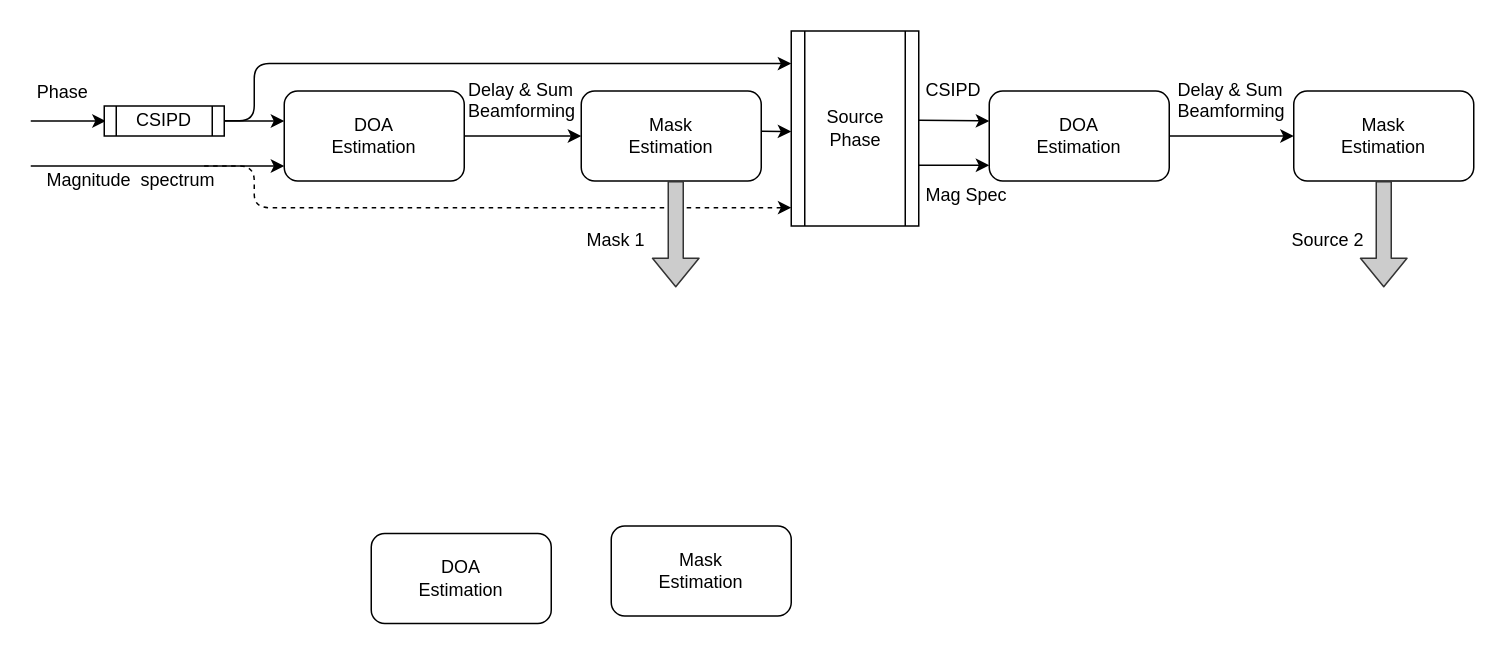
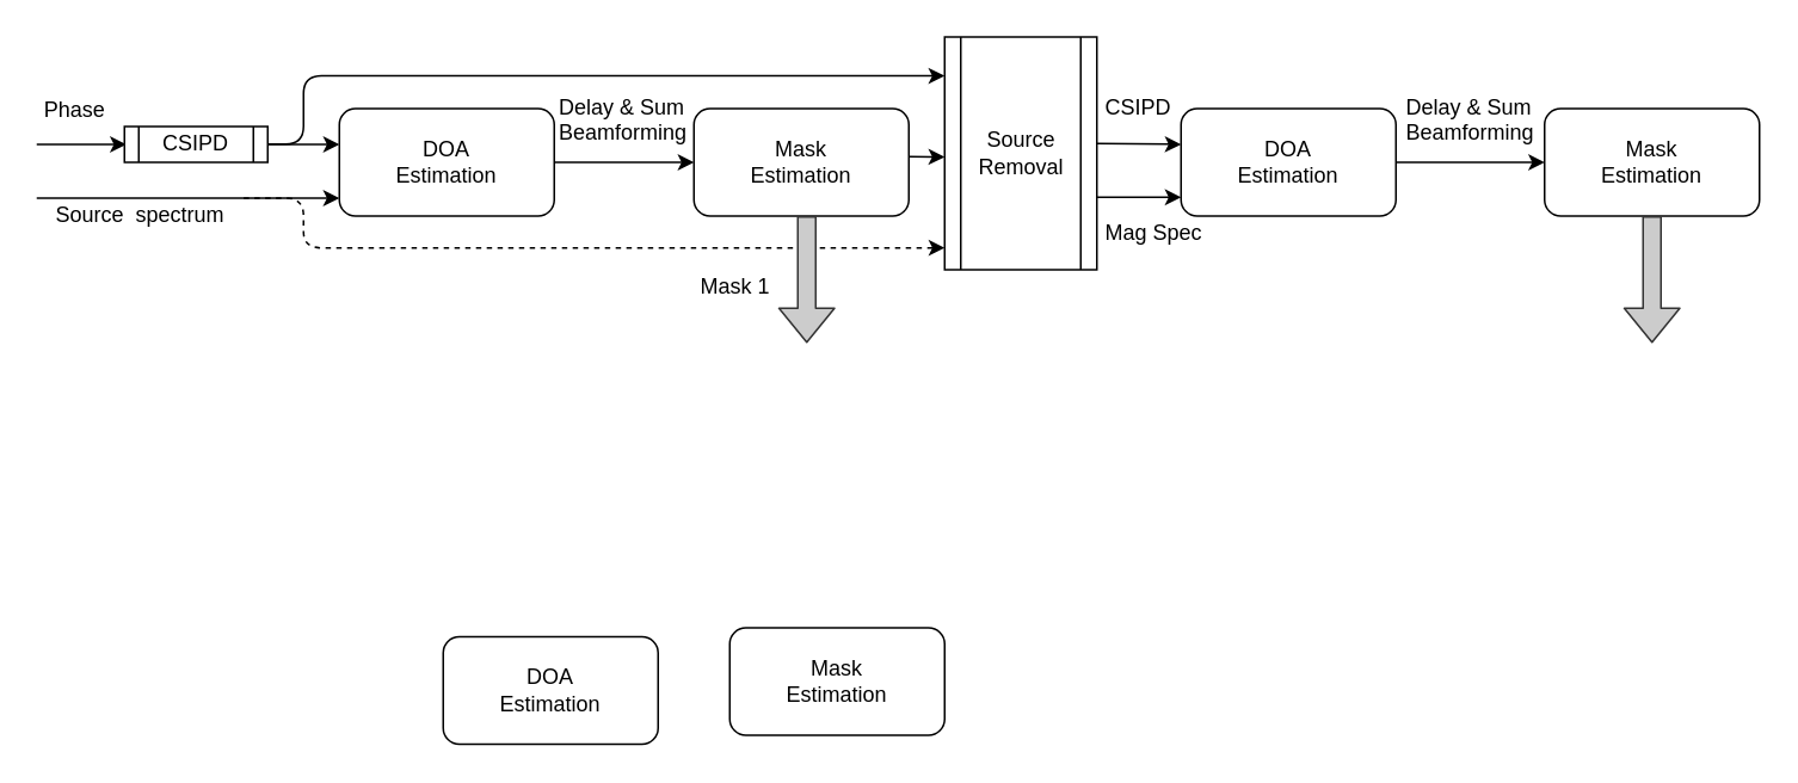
- <mxCell id="15" value="&lt;div&gt;Source&lt;/div&gt;&lt;div&gt;Phase&lt;br&gt;&lt;/div&gt;" style="shape=process;whiteSpace=wrap;html=1;backgroundOutline=1;" parent="1" vertex="1"><mxGeometry x="527" y="20" width="85" height="130" as="geometry" /></mxCell>
+ <mxCell id="15" value="&lt;div&gt;Source&lt;/div&gt;&lt;div&gt;Removal&lt;br&gt;&lt;/div&gt;" style="shape=process;whiteSpace=wrap;html=1;backgroundOutline=1;" parent="1" vertex="1"><mxGeometry x="527" y="20" width="85" height="130" as="geometry" /></mxCell>
- <mxCell id="12" value="Magnitude&amp;nbsp; spectrum" style="text;html=1;resizable=0;points=[];autosize=1;align=left;verticalAlign=top;spacingTop=-4;" parent="1" vertex="1"><mxGeometry x="29" y="110" width="130" height="20" as="geometry" /></mxCell>
+ <mxCell id="12" value="Source&amp;nbsp; spectrum" style="text;html=1;resizable=0;points=[];autosize=1;align=left;verticalAlign=top;spacingTop=-4;" parent="1" vertex="1"><mxGeometry x="29" y="110" width="130" height="20" as="geometry" /></mxCell>
- <mxCell id="29" value="&lt;div&gt;Source 2&lt;br&gt;&lt;/div&gt;" style="text;html=1;resizable=0;points=[];autosize=1;align=left;verticalAlign=top;spacingTop=-4;" vertex="1" parent="1"><mxGeometry x="859" y="150" width="60" height="20" as="geometry" /></mxCell>
